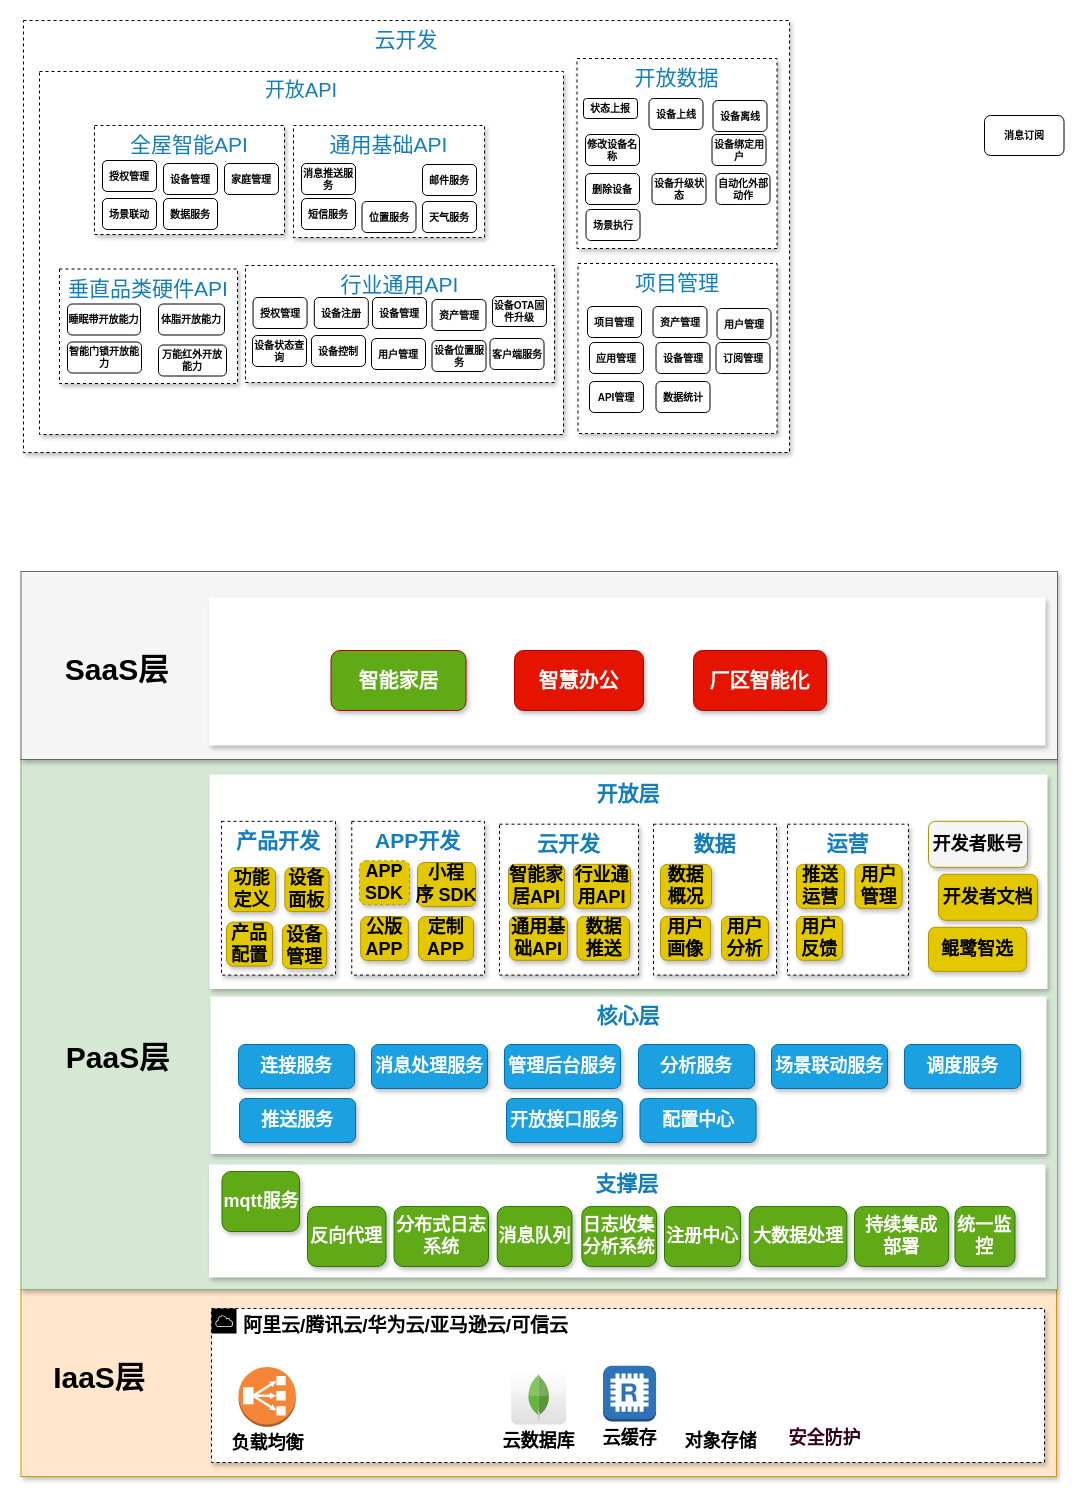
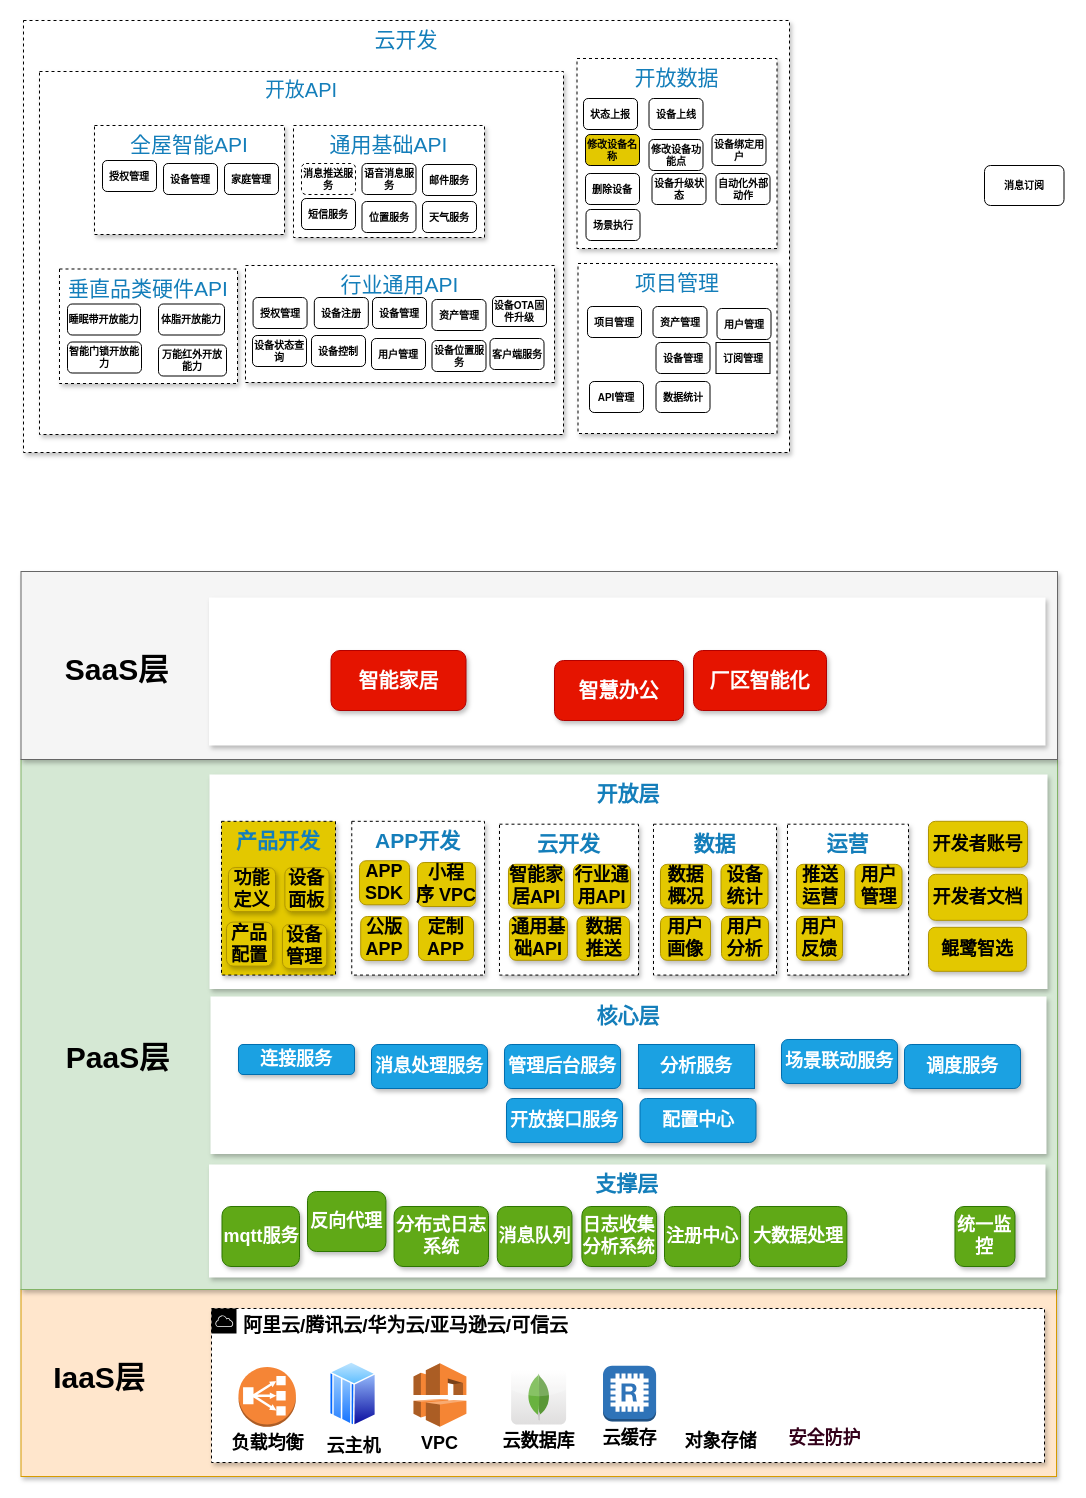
- <mxCell id="98" value="状态上报" style="rounded=1;whiteSpace=wrap;html=1;fontSize=10;fontStyle=1" parent="1" vertex="1"><mxGeometry x="583" y="98" width="54" height="20" as="geometry" /></mxCell>
+ <mxCell id="98" value="状态上报" style="rounded=1;whiteSpace=wrap;html=1;fontSize=10;fontStyle=1" parent="1" vertex="1"><mxGeometry x="583" y="98" width="54" height="31" as="geometry" /></mxCell>
- <mxCell id="100" value="设备离线" style="rounded=1;whiteSpace=wrap;html=1;fontSize=10;fontStyle=1" parent="1" vertex="1"><mxGeometry x="712.5" y="100" width="54" height="31" as="geometry" /></mxCell>
- <mxCell id="78" value="消息订阅" style="rounded=1;whiteSpace=wrap;html=1;fontSize=10;fontStyle=1" parent="1" vertex="1"><mxGeometry x="984" y="115" width="79.5" height="40" as="geometry" /></mxCell>
+ <mxCell id="78" value="消息订阅" style="rounded=1;whiteSpace=wrap;html=1;fontSize=10;fontStyle=1" parent="1" vertex="1"><mxGeometry x="984" y="165" width="79.5" height="40" as="geometry" /></mxCell>
- <mxCell id="101" value="修改设备名称" style="rounded=1;whiteSpace=wrap;html=1;fontSize=10;fontStyle=1" parent="1" vertex="1"><mxGeometry x="585" y="134" width="54" height="31" as="geometry" /></mxCell>
+ <mxCell id="101" value="修改设备名称" style="rounded=1;whiteSpace=wrap;html=1;fontSize=10;fontStyle=1;fillColor=#e3c800;" parent="1" vertex="1"><mxGeometry x="585" y="134" width="54" height="31" as="geometry" /></mxCell>
+ <mxCell id="102" value="修改设备功能点" style="rounded=1;whiteSpace=wrap;html=1;fontSize=10;fontStyle=1" parent="1" vertex="1"><mxGeometry x="648.5" y="139" width="54" height="31" as="geometry" /></mxCell>
- <mxCell id="61" value="消息推送服务" style="rounded=1;whiteSpace=wrap;html=1;fontSize=10;fontStyle=1" parent="1" vertex="1"><mxGeometry x="301" y="163" width="54" height="31" as="geometry" /></mxCell>
+ <mxCell id="61" value="消息推送服务" style="rounded=1;whiteSpace=wrap;html=1;fontSize=10;fontStyle=1;dashed=1;" parent="1" vertex="1"><mxGeometry x="301" y="163" width="54" height="31" as="geometry" /></mxCell>
+ <mxCell id="62" value="语音消息服务" style="rounded=1;whiteSpace=wrap;html=1;fontSize=10;fontStyle=1" parent="1" vertex="1"><mxGeometry x="361.5" y="163" width="54" height="31" as="geometry" /></mxCell>
- <mxCell id="47" value="场景联动" style="rounded=1;whiteSpace=wrap;html=1;fontSize=10;fontStyle=1" parent="1" vertex="1"><mxGeometry x="102" y="198" width="54" height="31" as="geometry" /></mxCell>
- <mxCell id="48" value="数据服务" style="rounded=1;whiteSpace=wrap;html=1;fontSize=10;fontStyle=1" parent="1" vertex="1"><mxGeometry x="163" y="198" width="54" height="31" as="geometry" /></mxCell>
- <mxCell id="72" value="应用管理" style="rounded=1;whiteSpace=wrap;html=1;fontSize=10;fontStyle=1" parent="1" vertex="1"><mxGeometry x="589" y="342" width="54" height="31" as="geometry" /></mxCell>
- <mxCell id="74" value="订阅管理" style="rounded=1;whiteSpace=wrap;html=1;fontSize=10;fontStyle=1" parent="1" vertex="1"><mxGeometry x="715.5" y="342" width="54" height="31" as="geometry" /></mxCell>
+ <mxCell id="74" value="订阅管理" style="whiteSpace=wrap;html=1;fontSize=10;fontStyle=1;rounded=0;" parent="1" vertex="1"><mxGeometry x="715.5" y="342" width="54" height="31" as="geometry" /></mxCell>
- <mxCell id="87" value="智能家居" style="rounded=1;whiteSpace=wrap;html=1;fontSize=20;fontStyle=1;fillColor=#60a917;strokeColor=#B20000;fontColor=#ffffff;shadow=1;" parent="1" vertex="1"><mxGeometry x="330.5" y="650" width="135" height="60" as="geometry" /></mxCell>
+ <mxCell id="87" value="智能家居" style="rounded=1;whiteSpace=wrap;html=1;fontSize=20;fontStyle=1;fillColor=#e51400;strokeColor=#B20000;fontColor=#ffffff;shadow=1;" parent="1" vertex="1"><mxGeometry x="330.5" y="650" width="135" height="60" as="geometry" /></mxCell>
- <mxCell id="88" value="智慧办公" style="rounded=1;whiteSpace=wrap;html=1;fontSize=20;fontStyle=1;fillColor=#e51400;strokeColor=#B20000;fontColor=#ffffff;shadow=1;" parent="1" vertex="1"><mxGeometry x="514" y="650" width="129" height="60" as="geometry" /></mxCell>
+ <mxCell id="88" value="智慧办公" style="rounded=1;whiteSpace=wrap;html=1;fontSize=20;fontStyle=1;fillColor=#e51400;strokeColor=#B20000;fontColor=#ffffff;shadow=1;" parent="1" vertex="1"><mxGeometry x="554" y="660" width="129" height="60" as="geometry" /></mxCell>
- <mxCell id="39" value="开发者账号" style="rounded=1;whiteSpace=wrap;html=1;fontSize=18;fontStyle=1;fillColor=#f5f5f5;strokeColor=#B09500;fontColor=#000000;shadow=1;" parent="1" vertex="1"><mxGeometry x="928" y="820.82" width="99" height="46" as="geometry" /></mxCell>
+ <mxCell id="39" value="开发者账号" style="rounded=1;whiteSpace=wrap;html=1;fontSize=18;fontStyle=1;fillColor=#e3c800;strokeColor=#B09500;fontColor=#000000;shadow=1;" parent="1" vertex="1"><mxGeometry x="928" y="820.82" width="99" height="46" as="geometry" /></mxCell>
- <mxCell id="37" value="APP SDK" style="rounded=1;whiteSpace=wrap;html=1;fontSize=18;fontStyle=1;fillColor=#e3c800;strokeColor=#B09500;fontColor=#000000;shadow=1;dashed=1;" parent="1" vertex="1"><mxGeometry x="359" y="860.25" width="50" height="44" as="geometry" /></mxCell>
+ <mxCell id="37" value="APP SDK" style="rounded=1;whiteSpace=wrap;html=1;fontSize=18;fontStyle=1;fillColor=#e3c800;strokeColor=#B09500;fontColor=#000000;shadow=1;" parent="1" vertex="1"><mxGeometry x="359" y="860.25" width="50" height="44" as="geometry" /></mxCell>
- <mxCell id="38" value="小程序&amp;nbsp;SDK" style="rounded=1;whiteSpace=wrap;html=1;fontSize=18;fontStyle=1;fillColor=#e3c800;strokeColor=#B09500;fontColor=#000000;shadow=1;" parent="1" vertex="1"><mxGeometry x="417" y="862" width="58" height="44" as="geometry" /></mxCell>
+ <mxCell id="38" value="小程序&amp;nbsp;VPC" style="rounded=1;whiteSpace=wrap;html=1;fontSize=18;fontStyle=1;fillColor=#e3c800;strokeColor=#B09500;fontColor=#000000;shadow=1;" parent="1" vertex="1"><mxGeometry x="417" y="862" width="58" height="44" as="geometry" /></mxCell>
+ <mxCell id="113" value="设备统计" style="rounded=1;whiteSpace=wrap;html=1;fontSize=18;fontStyle=1;fillColor=#e3c800;strokeColor=#B09500;fontColor=#000000;shadow=1;" parent="1" vertex="1"><mxGeometry x="720.5" y="863.82" width="47" height="44" as="geometry" /></mxCell>
- <mxCell id="89" value="开发者文档" style="rounded=1;whiteSpace=wrap;html=1;fontSize=18;fontStyle=1;fillColor=#e3c800;strokeColor=#B09500;fontColor=#000000;shadow=1;" parent="1" vertex="1"><mxGeometry x="938" y="873.82" width="99" height="46" as="geometry" /></mxCell>
+ <mxCell id="89" value="开发者文档" style="rounded=1;whiteSpace=wrap;html=1;fontSize=18;fontStyle=1;fillColor=#e3c800;strokeColor=#B09500;fontColor=#000000;shadow=1;" parent="1" vertex="1"><mxGeometry x="928" y="873.82" width="99" height="46" as="geometry" /></mxCell>
- <mxCell id="32" value="产品开发" style="dashed=1;verticalAlign=top;fontStyle=1;fontColor=#147EBA;fontSize=21;shadow=1;" parent="1" vertex="1"><mxGeometry x="221" y="820.82" width="114" height="153.75" as="geometry" /></mxCell>
+ <mxCell id="32" value="产品开发" style="dashed=1;verticalAlign=top;fontStyle=1;fontColor=#147EBA;fontSize=21;shadow=1;fillColor=#e3c800;" parent="1" vertex="1"><mxGeometry x="221" y="820.82" width="114" height="153.75" as="geometry" /></mxCell>
- <mxCell id="23" value="连接服务" style="rounded=1;whiteSpace=wrap;html=1;fontSize=18;fontStyle=1;fillColor=#1ba1e2;strokeColor=#006EAF;fontColor=#ffffff;shadow=1;" parent="1" vertex="1"><mxGeometry x="238" y="1044" width="116" height="44" as="geometry" /></mxCell>
+ <mxCell id="23" value="连接服务" style="rounded=1;whiteSpace=wrap;html=1;fontSize=18;fontStyle=1;fillColor=#1ba1e2;strokeColor=#006EAF;fontColor=#ffffff;shadow=1;" parent="1" vertex="1"><mxGeometry x="238" y="1044" width="116" height="30" as="geometry" /></mxCell>
- <mxCell id="26" value="分析服务" style="rounded=1;whiteSpace=wrap;html=1;fontSize=18;fontStyle=1;fillColor=#1ba1e2;strokeColor=#006EAF;fontColor=#ffffff;shadow=1;" parent="1" vertex="1"><mxGeometry x="638" y="1044" width="116" height="44" as="geometry" /></mxCell>
+ <mxCell id="26" value="分析服务" style="whiteSpace=wrap;html=1;fontSize=18;fontStyle=1;fillColor=#1ba1e2;strokeColor=#006EAF;fontColor=#ffffff;shadow=1;rounded=0;" parent="1" vertex="1"><mxGeometry x="638" y="1044" width="116" height="44" as="geometry" /></mxCell>
- <mxCell id="27" value="场景联动服务" style="rounded=1;whiteSpace=wrap;html=1;fontSize=18;fontStyle=1;fillColor=#1ba1e2;strokeColor=#006EAF;fontColor=#ffffff;shadow=1;" parent="1" vertex="1"><mxGeometry x="771" y="1044" width="116" height="44" as="geometry" /></mxCell>
+ <mxCell id="27" value="场景联动服务" style="rounded=1;whiteSpace=wrap;html=1;fontSize=18;fontStyle=1;fillColor=#1ba1e2;strokeColor=#006EAF;fontColor=#ffffff;shadow=1;" parent="1" vertex="1"><mxGeometry x="781" y="1039" width="116" height="44" as="geometry" /></mxCell>
- <mxCell id="29" value="推送服务" style="rounded=1;whiteSpace=wrap;html=1;fontSize=18;fontStyle=1;fillColor=#1ba1e2;strokeColor=#006EAF;fontColor=#ffffff;shadow=1;" parent="1" vertex="1"><mxGeometry x="239" y="1098" width="116" height="44" as="geometry" /></mxCell>
- <mxCell id="19" value="mqtt服务" style="rounded=1;whiteSpace=wrap;html=1;fontSize=18;fontStyle=1;fillColor=#60a917;strokeColor=#2D7600;fontColor=#ffffff;shadow=1;" parent="1" vertex="1"><mxGeometry x="221.5" y="1171" width="77.5" height="60" as="geometry" /></mxCell>
+ <mxCell id="19" value="mqtt服务" style="rounded=1;whiteSpace=wrap;html=1;fontSize=18;fontStyle=1;fillColor=#60a917;strokeColor=#2D7600;fontColor=#ffffff;shadow=1;" parent="1" vertex="1"><mxGeometry x="221.5" y="1206" width="77.5" height="60" as="geometry" /></mxCell>
- <mxCell id="21" value="反向代理" style="rounded=1;whiteSpace=wrap;html=1;fontSize=18;fontStyle=1;fillColor=#60a917;strokeColor=#2D7600;fontColor=#ffffff;shadow=1;" parent="1" vertex="1"><mxGeometry x="307" y="1206" width="78.43" height="60" as="geometry" /></mxCell>
+ <mxCell id="21" value="反向代理" style="rounded=1;whiteSpace=wrap;html=1;fontSize=18;fontStyle=1;fillColor=#60a917;strokeColor=#2D7600;fontColor=#ffffff;shadow=1;" parent="1" vertex="1"><mxGeometry x="307" y="1191" width="78.43" height="60" as="geometry" /></mxCell>
- <mxCell id="91" value="持续集成&lt;br style=&quot;font-size: 18px;&quot;&gt;部署" style="rounded=1;whiteSpace=wrap;html=1;fontSize=18;fontStyle=1;fillColor=#60a917;strokeColor=#2D7600;fontColor=#ffffff;shadow=1;" parent="1" vertex="1"><mxGeometry x="854" y="1206" width="94.13" height="60" as="geometry" /></mxCell>
+ <mxCell id="14" value="云主机" style="aspect=fixed;perimeter=ellipsePerimeter;html=1;align=center;shadow=0;dashed=0;spacingTop=3;image;image=img/lib/active_directory/mainframe_host.svg;fontSize=18;fontStyle=1" parent="1" vertex="1"><mxGeometry x="329" y="1361" width="47.07" height="65.37" as="geometry" /></mxCell>
+ <mxCell id="11" value="VPC" style="outlineConnect=0;dashed=0;verticalLabelPosition=bottom;verticalAlign=top;align=center;html=1;shape=mxgraph.aws3.vpc;fillColor=#F58534;gradientColor=none;fontSize=18;fontStyle=1" parent="1" vertex="1"><mxGeometry x="413" y="1362.87" width="52.91" height="63.5" as="geometry" /></mxCell>
